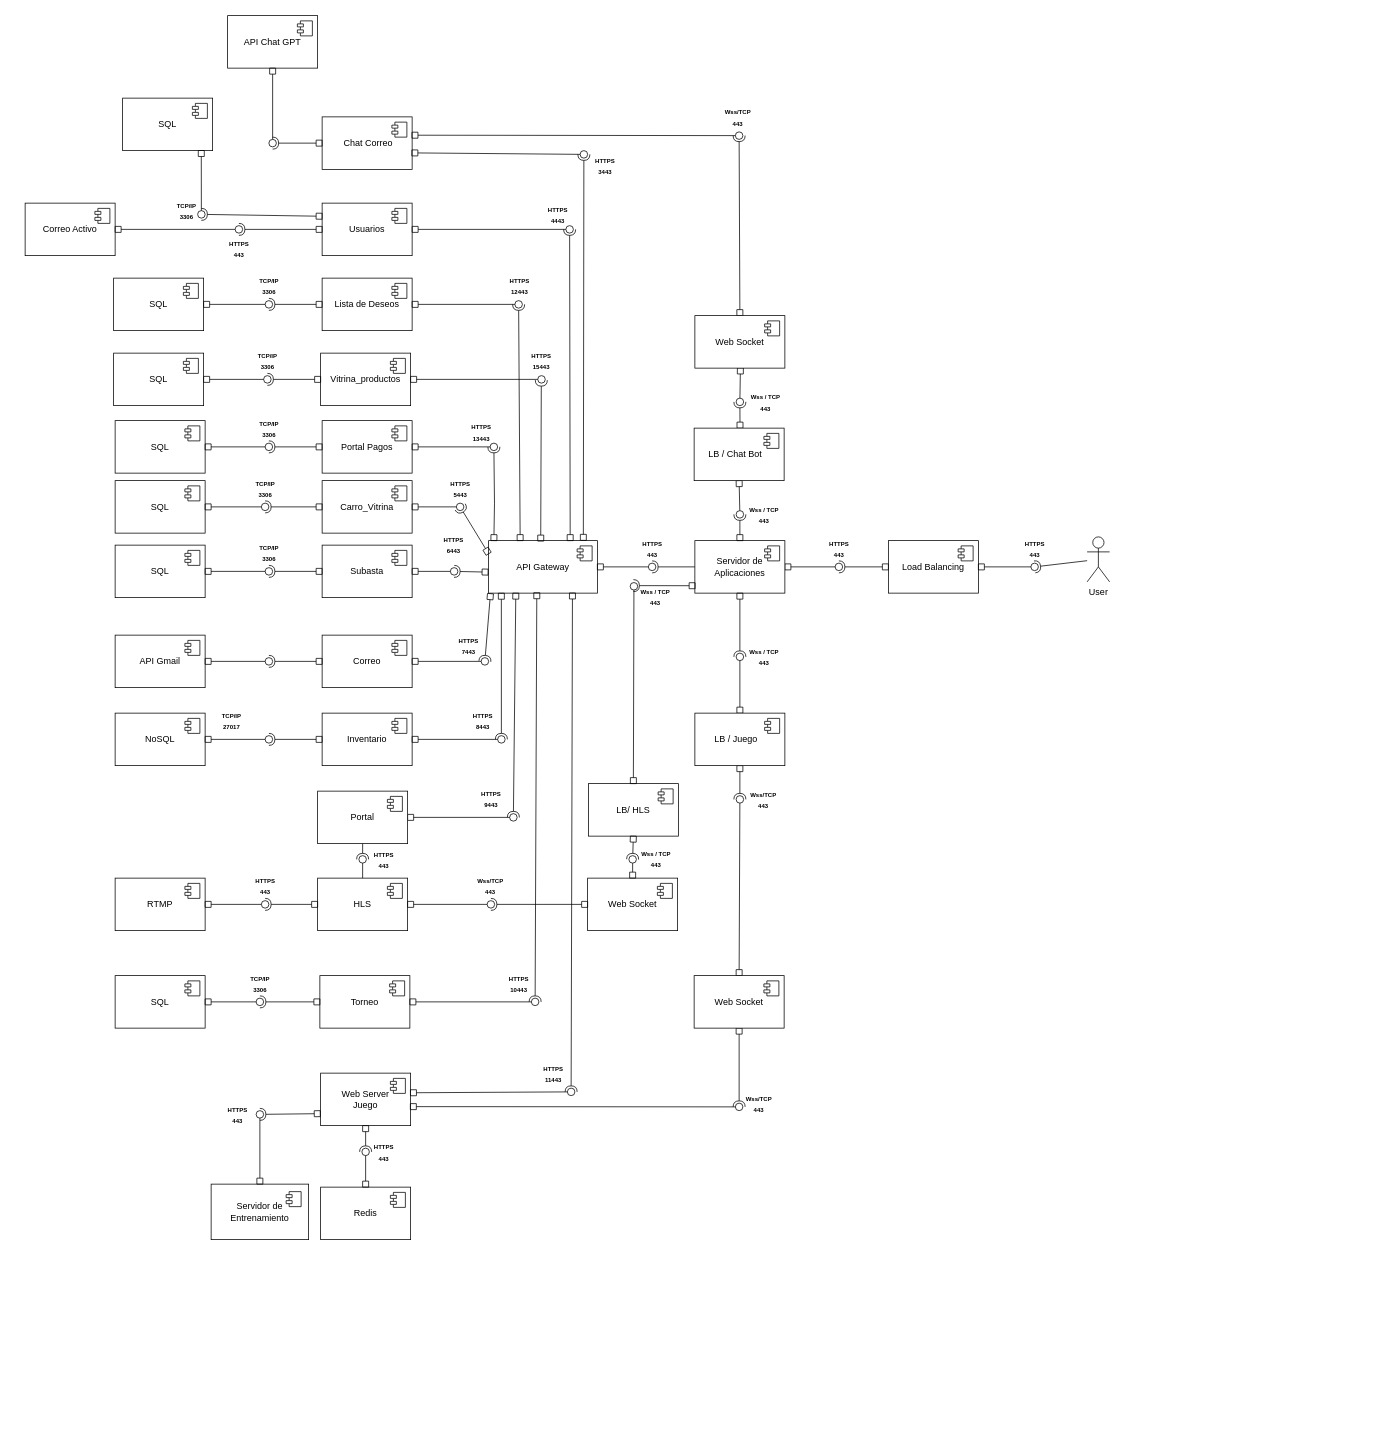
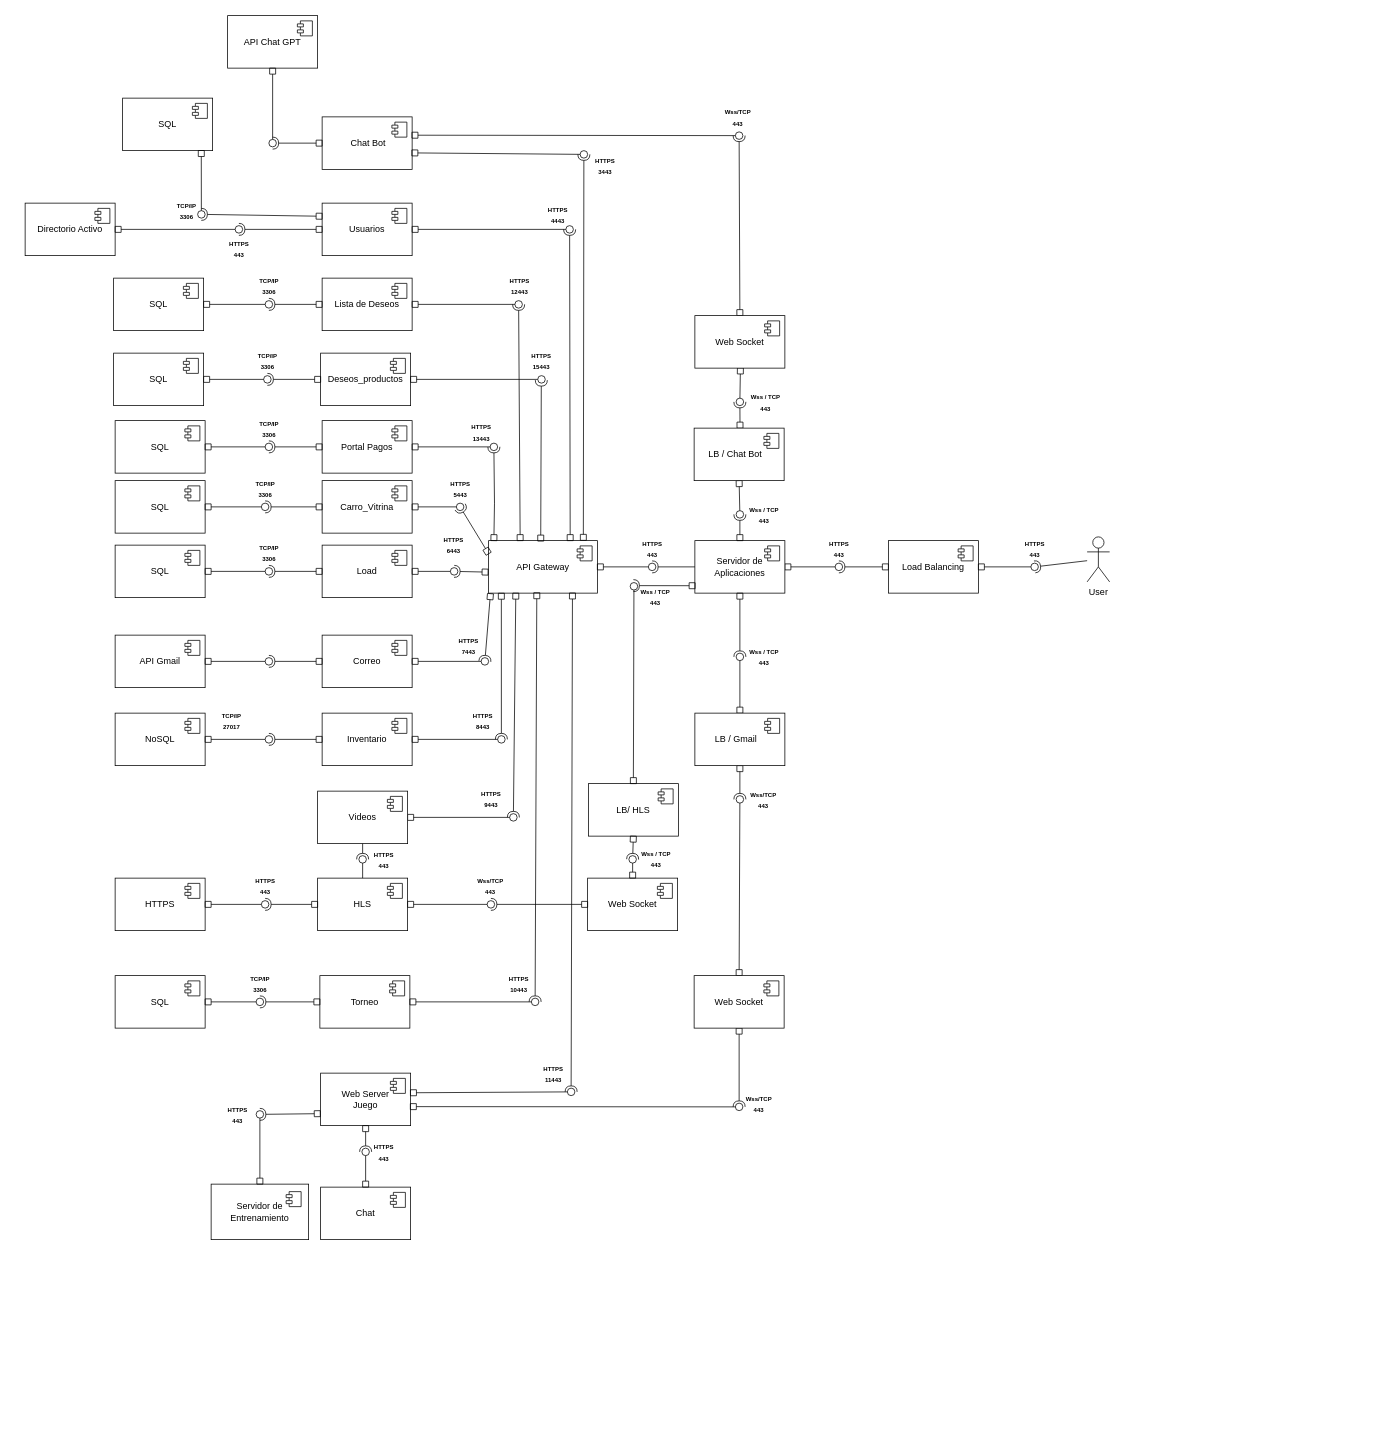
- <mxCell id="41" value="&amp;nbsp;Chat Correo" style="html=1;dropTarget=0;whiteSpace=wrap;" vertex="1" parent="1"><mxGeometry x="429" y="155" width="120" height="70" as="geometry" /></mxCell>
+ <mxCell id="41" value="&amp;nbsp;Chat Bot" style="html=1;dropTarget=0;whiteSpace=wrap;" vertex="1" parent="1"><mxGeometry x="429" y="155" width="120" height="70" as="geometry" /></mxCell>
- <mxCell id="110" value="Correo Activo" style="html=1;dropTarget=0;whiteSpace=wrap;" vertex="1" parent="1"><mxGeometry x="33" y="270" width="120" height="70" as="geometry" /></mxCell>
+ <mxCell id="110" value="Directorio Activo" style="html=1;dropTarget=0;whiteSpace=wrap;" vertex="1" parent="1"><mxGeometry x="33" y="270" width="120" height="70" as="geometry" /></mxCell>
- <mxCell id="193" value="Vitrina_productos" style="html=1;dropTarget=0;whiteSpace=wrap;" vertex="1" parent="1"><mxGeometry x="427" y="470" width="120" height="70" as="geometry" /></mxCell>
+ <mxCell id="193" value="Deseos_productos" style="html=1;dropTarget=0;whiteSpace=wrap;" vertex="1" parent="1"><mxGeometry x="427" y="470" width="120" height="70" as="geometry" /></mxCell>
- <mxCell id="39" value="Subasta" style="html=1;dropTarget=0;whiteSpace=wrap;" vertex="1" parent="1"><mxGeometry x="429" y="726" width="120" height="70" as="geometry" /></mxCell>
+ <mxCell id="39" value="Load" style="html=1;dropTarget=0;whiteSpace=wrap;" vertex="1" parent="1"><mxGeometry x="429" y="726" width="120" height="70" as="geometry" /></mxCell>
- <mxCell id="104" value="LB / Juego&amp;nbsp; &amp;nbsp;" style="html=1;dropTarget=0;whiteSpace=wrap;" vertex="1" parent="1"><mxGeometry x="926" y="950" width="120" height="70" as="geometry" /></mxCell>
+ <mxCell id="104" value="LB / Gmail&amp;nbsp; &amp;nbsp;" style="html=1;dropTarget=0;whiteSpace=wrap;" vertex="1" parent="1"><mxGeometry x="926" y="950" width="120" height="70" as="geometry" /></mxCell>
- <mxCell id="205" value="Portal" style="html=1;dropTarget=0;whiteSpace=wrap;" vertex="1" parent="1"><mxGeometry x="423" y="1054" width="120" height="70" as="geometry" /></mxCell>
+ <mxCell id="205" value="Videos" style="html=1;dropTarget=0;whiteSpace=wrap;" vertex="1" parent="1"><mxGeometry x="423" y="1054" width="120" height="70" as="geometry" /></mxCell>
- <mxCell id="121" value="RTMP" style="html=1;dropTarget=0;whiteSpace=wrap;" vertex="1" parent="1"><mxGeometry x="153" y="1170" width="120" height="70" as="geometry" /></mxCell>
+ <mxCell id="121" value="HTTPS" style="html=1;dropTarget=0;whiteSpace=wrap;" vertex="1" parent="1"><mxGeometry x="153" y="1170" width="120" height="70" as="geometry" /></mxCell>
- <mxCell id="16" value="Redis" style="html=1;dropTarget=0;whiteSpace=wrap;" vertex="1" parent="1"><mxGeometry x="427" y="1582" width="120" height="70" as="geometry" /></mxCell>
+ <mxCell id="16" value="Chat" style="html=1;dropTarget=0;whiteSpace=wrap;" vertex="1" parent="1"><mxGeometry x="427" y="1582" width="120" height="70" as="geometry" /></mxCell>
